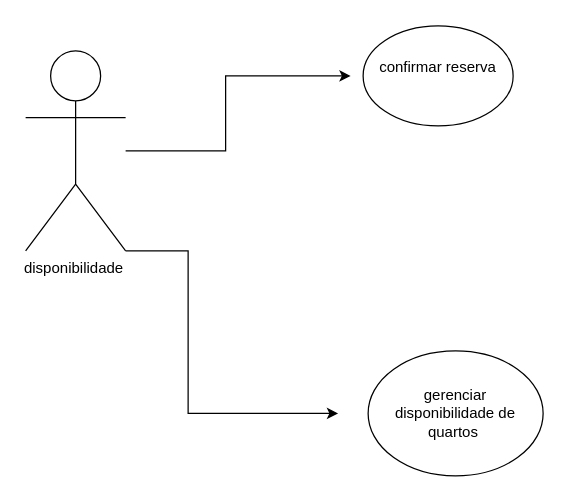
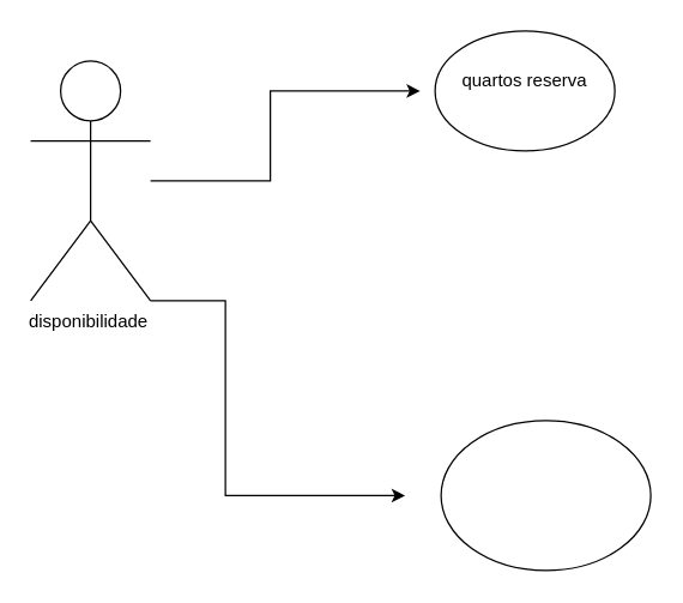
- <mxCell id="7" value="confirmar reserva&lt;div&gt;&lt;br&gt;&lt;/div&gt;" style="ellipse;whiteSpace=wrap;html=1;" vertex="1" parent="1"><mxGeometry x="290" y="20" width="120" height="80" as="geometry" /></mxCell>
+ <mxCell id="7" value="quartos reserva&lt;div&gt;&lt;br&gt;&lt;/div&gt;" style="ellipse;whiteSpace=wrap;html=1;" vertex="1" parent="1"><mxGeometry x="290" y="20" width="120" height="80" as="geometry" /></mxCell>
- <mxCell id="5" value="gerenciar&lt;div&gt;disponibilidade de quartos&amp;nbsp;&lt;/div&gt;" style="text;strokeColor=none;fillColor=none;align=center;verticalAlign=middle;spacingLeft=4;spacingRight=4;overflow=hidden;points=[[0,0.5],[1,0.5]];portConstraint=eastwest;rotatable=0;whiteSpace=wrap;html=1;" vertex="1" parent="1"><mxGeometry x="309" y="305" width="110" height="50" as="geometry" /></mxCell>
